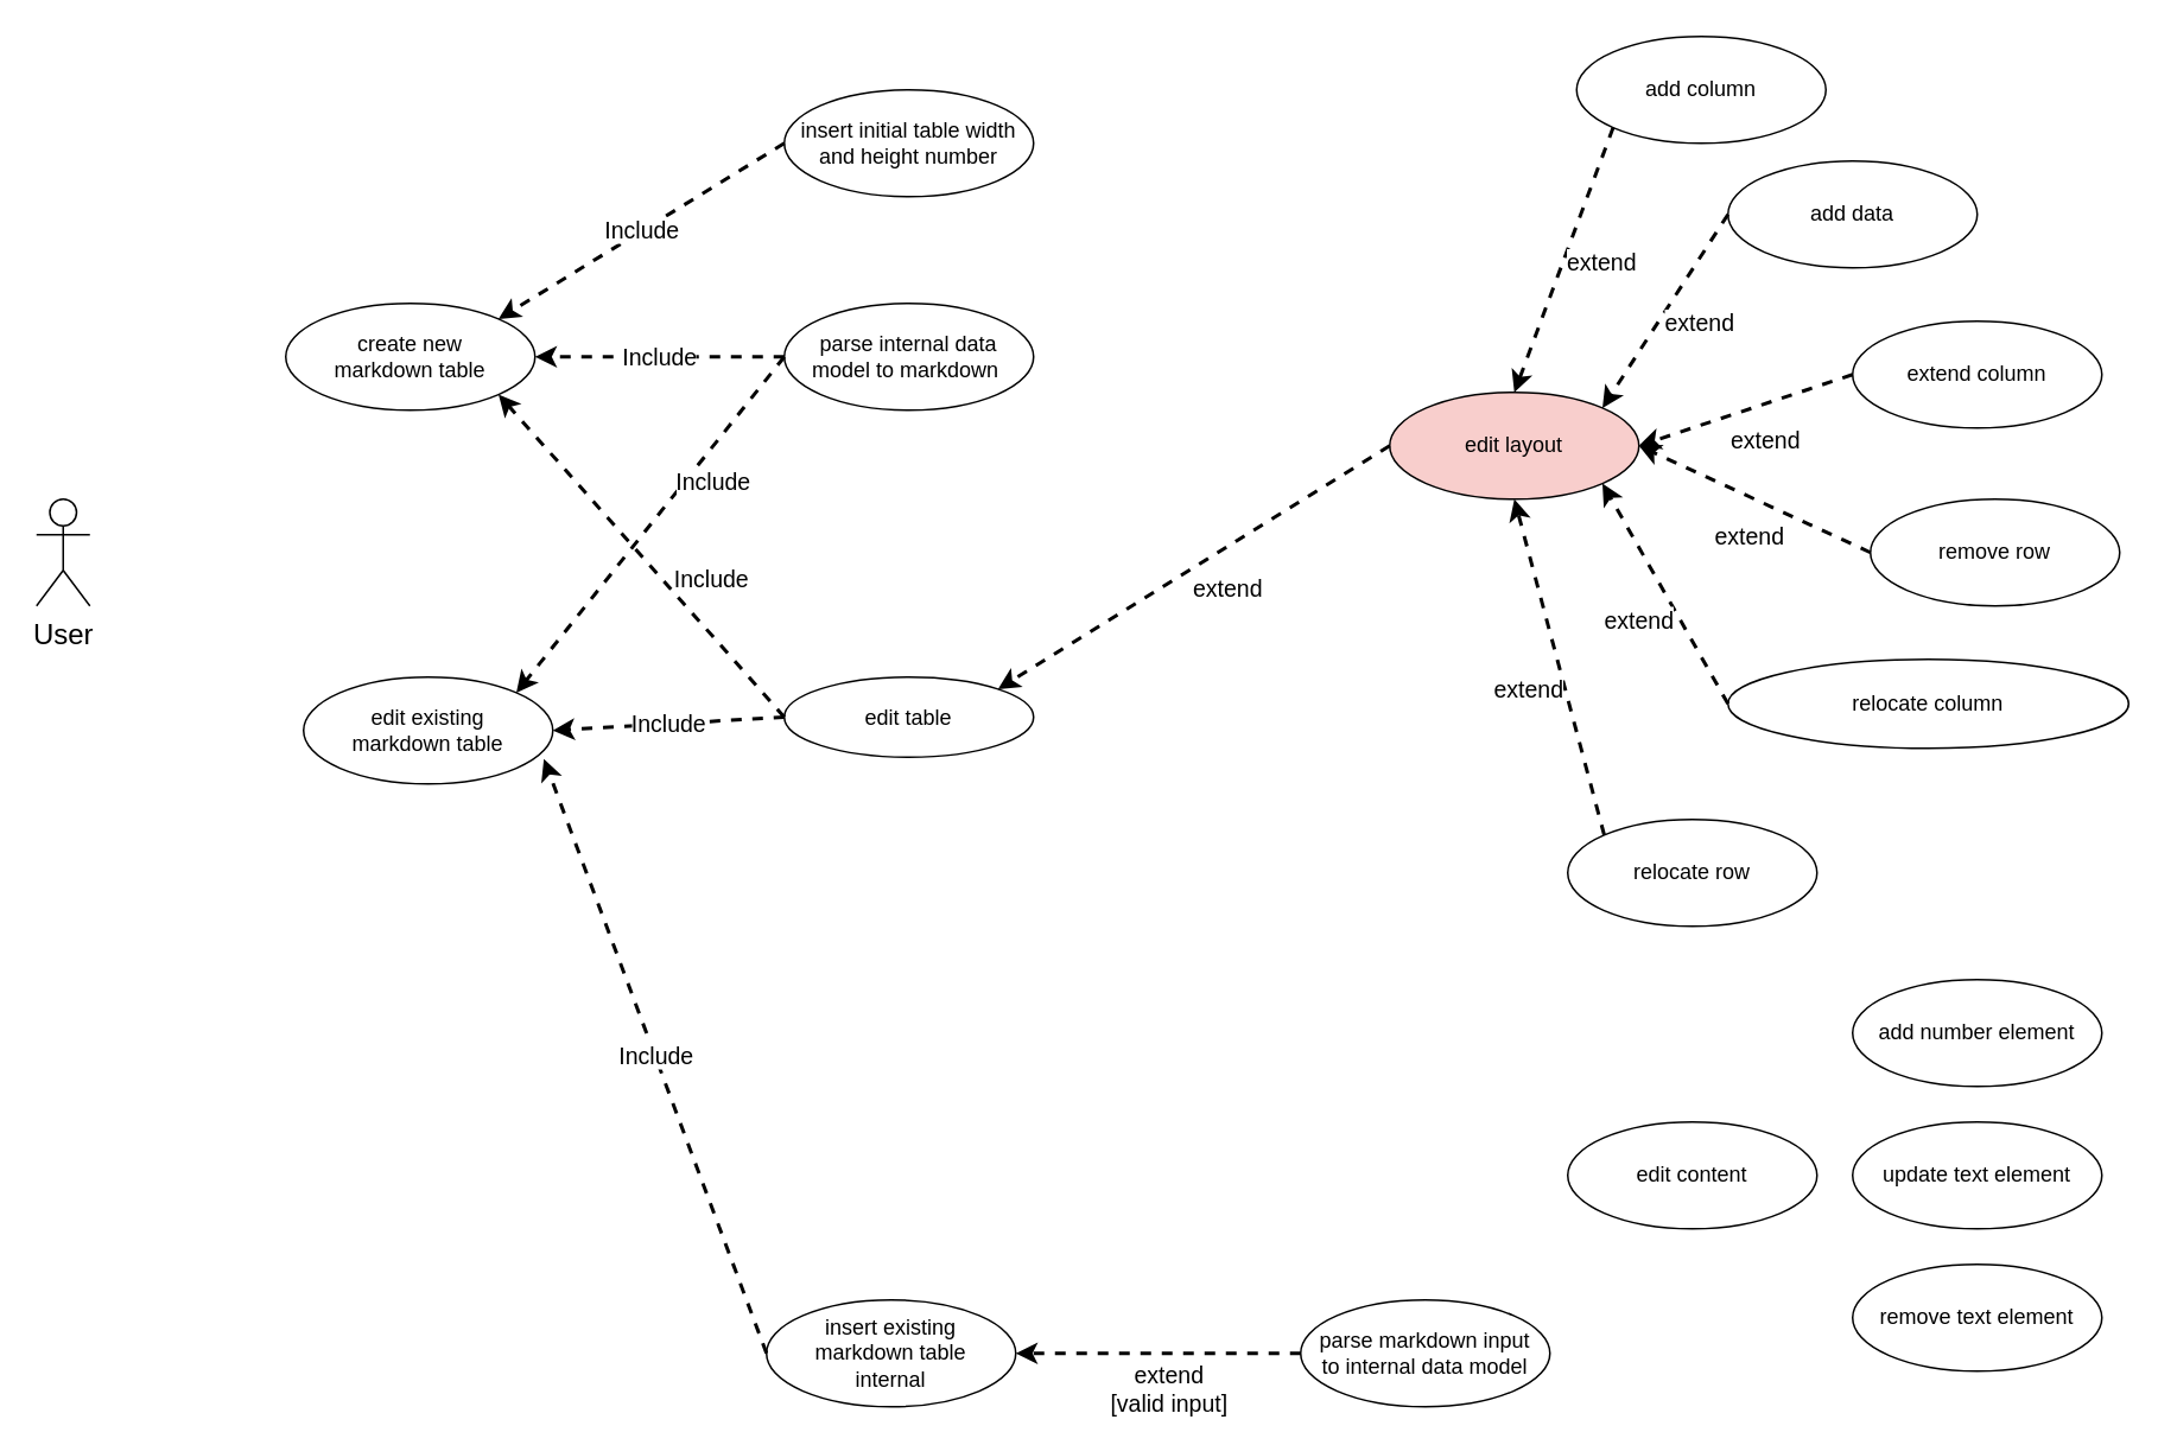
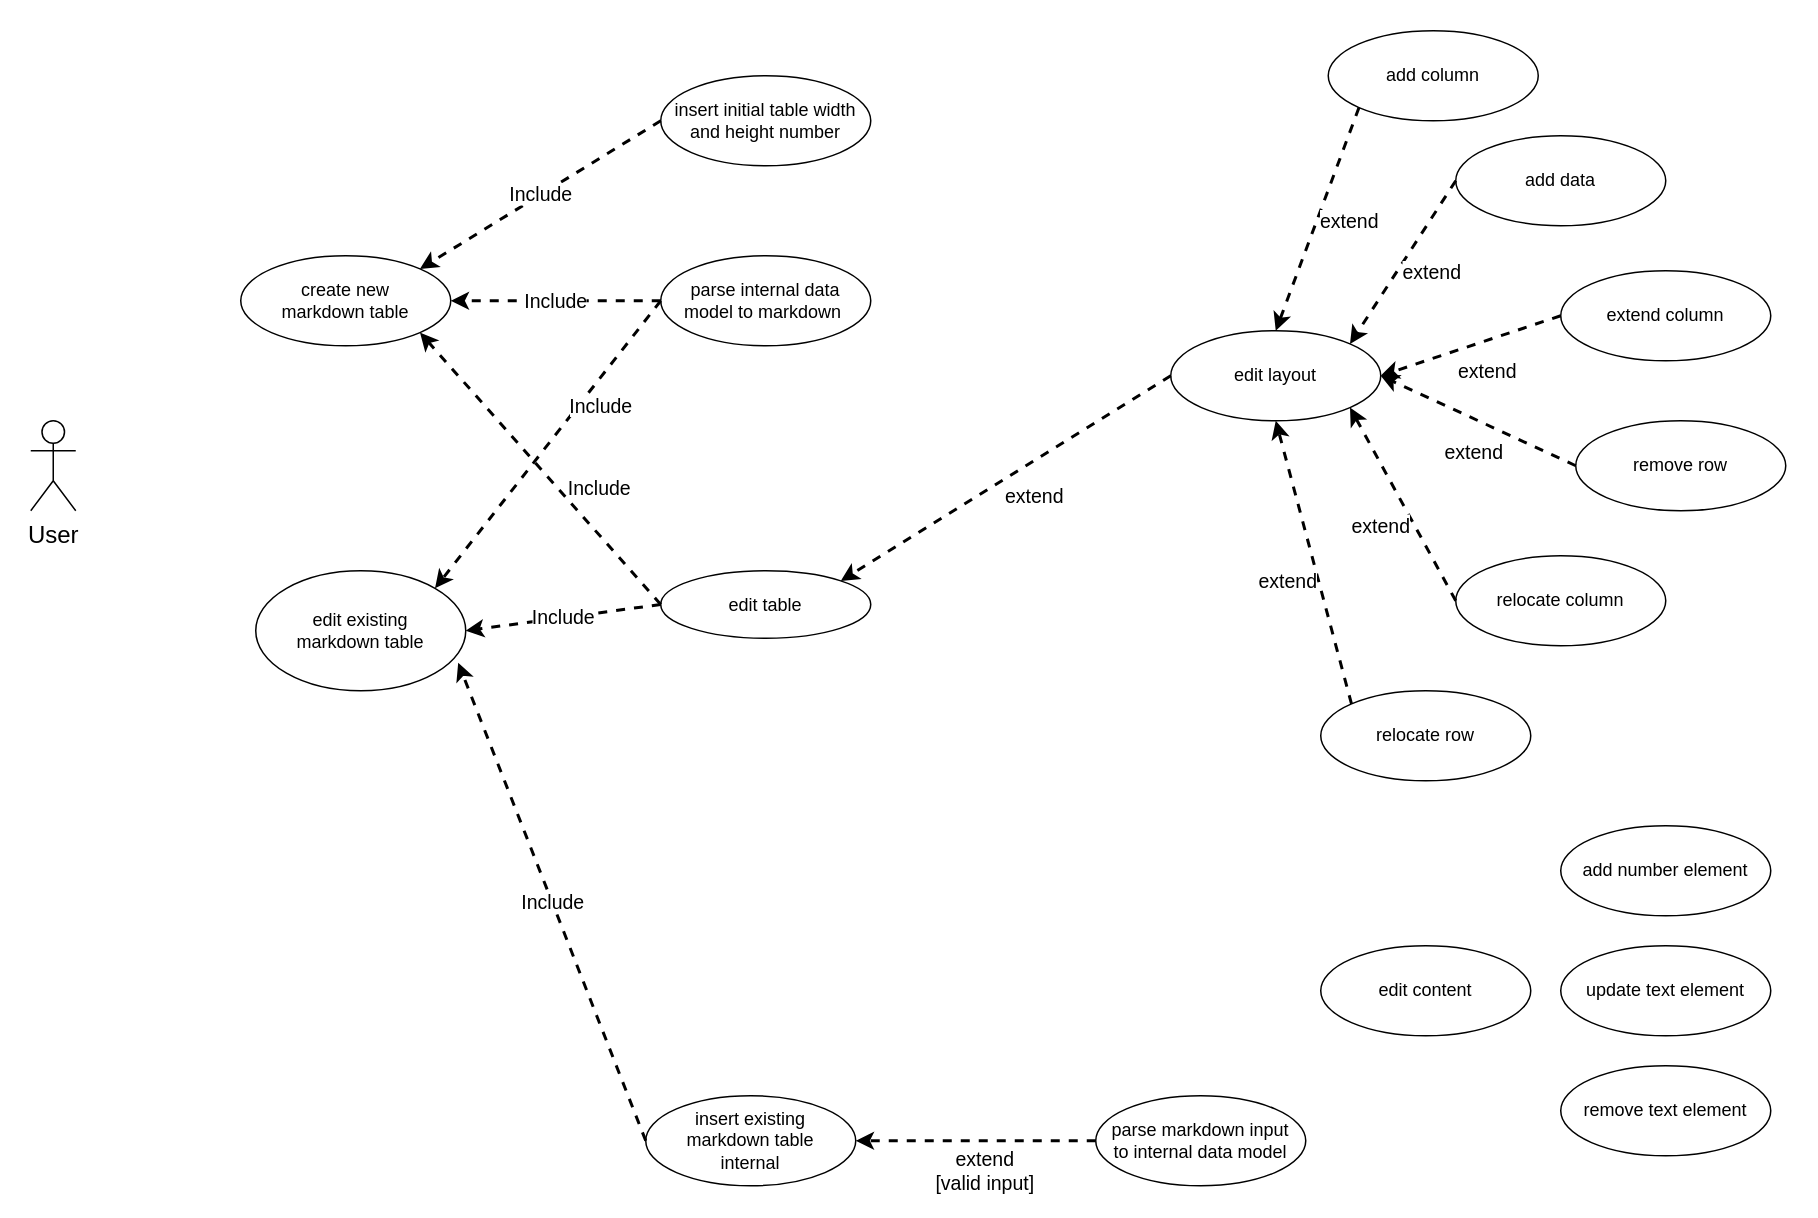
- <mxCell id="17" value="edit layout" style="ellipse;whiteSpace=wrap;html=1;fillColor=#f8cecc;" vertex="1" parent="1"><mxGeometry x="780" y="220" width="140" height="60" as="geometry" /></mxCell>
+ <mxCell id="17" value="edit layout" style="ellipse;whiteSpace=wrap;html=1;" vertex="1" parent="1"><mxGeometry x="780" y="220" width="140" height="60" as="geometry" /></mxCell>
- <mxCell id="24" value="relocate column" style="ellipse;whiteSpace=wrap;html=1;" vertex="1" parent="1"><mxGeometry x="970" y="370" width="225" height="50" as="geometry" /></mxCell>
+ <mxCell id="24" value="relocate column" style="ellipse;whiteSpace=wrap;html=1;" vertex="1" parent="1"><mxGeometry x="970" y="370" width="140" height="60" as="geometry" /></mxCell>
- <mxCell id="5" value="edit existing&lt;br&gt;markdown table" style="ellipse;whiteSpace=wrap;html=1;" vertex="1" parent="1"><mxGeometry x="170" y="380" width="140" height="60" as="geometry" /></mxCell>
+ <mxCell id="5" value="edit existing&lt;br&gt;markdown table" style="ellipse;whiteSpace=wrap;html=1;" vertex="1" parent="1"><mxGeometry x="170" y="380" width="140" height="80" as="geometry" /></mxCell>
